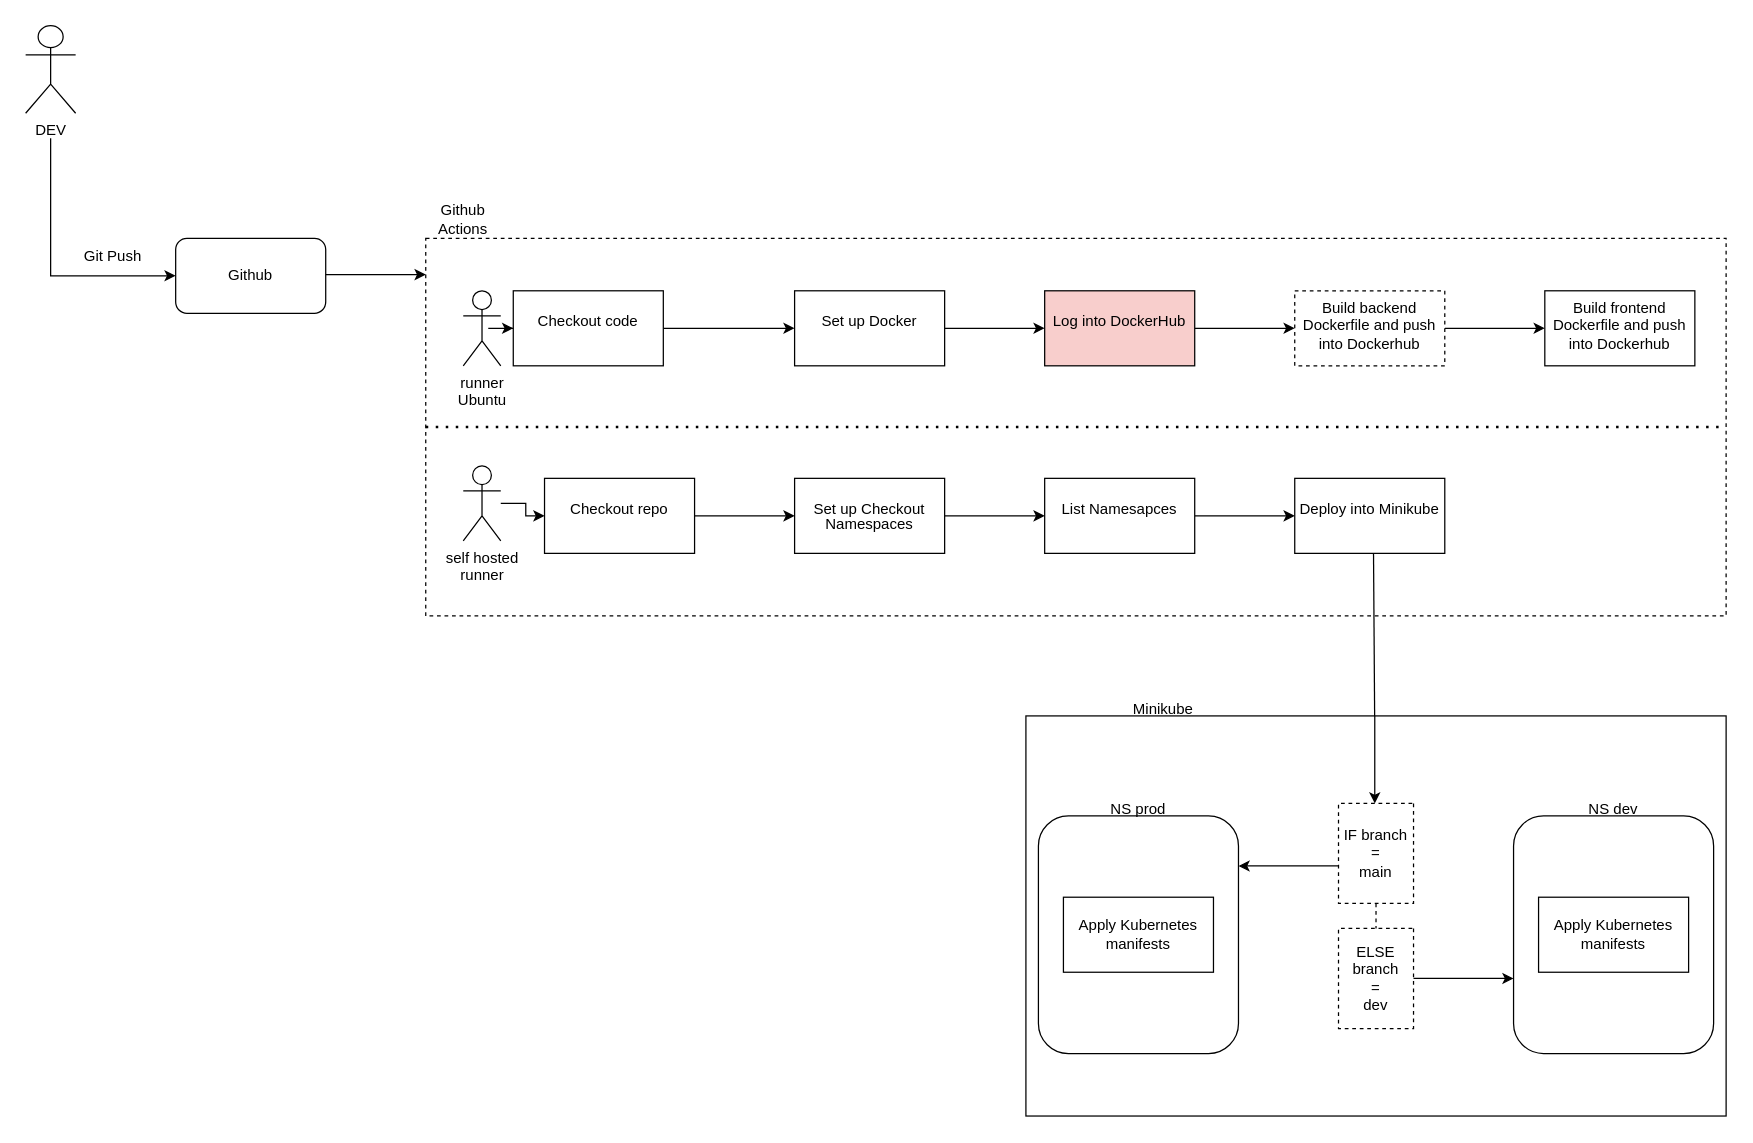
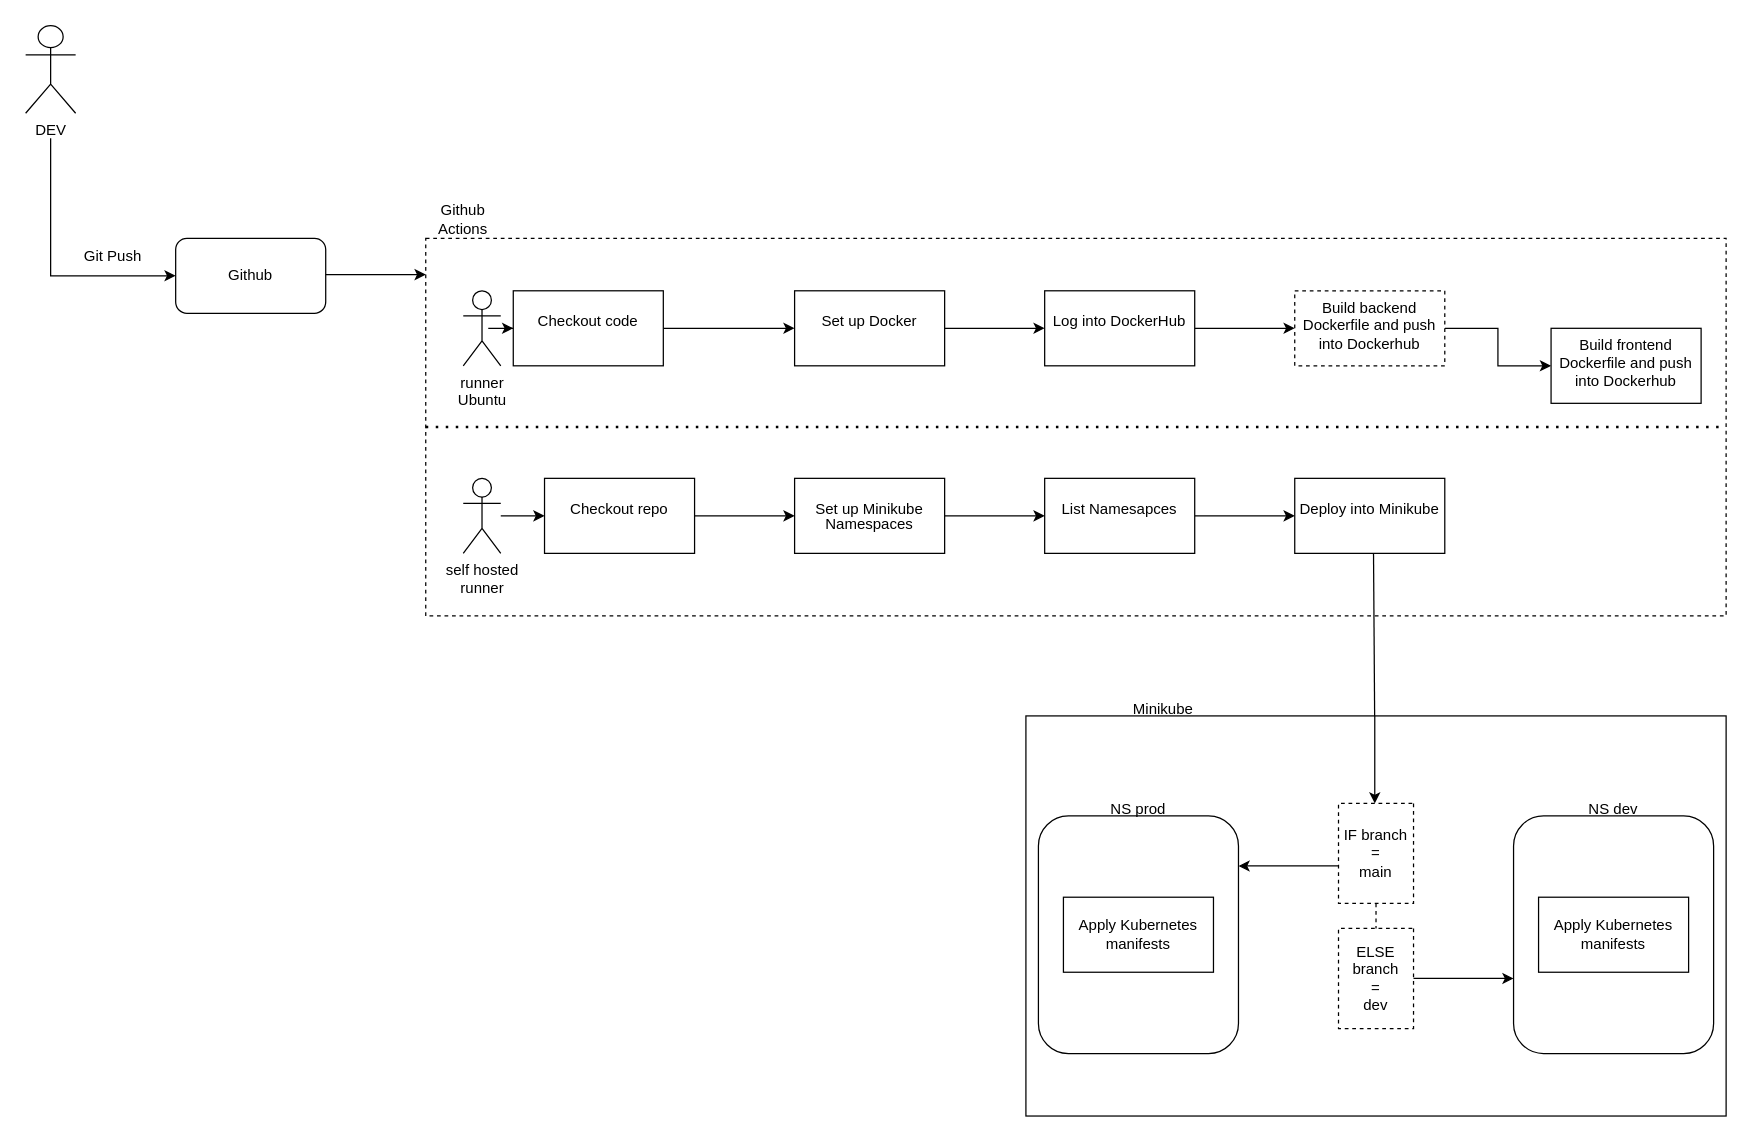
- <mxCell id="17" value="&lt;p style=&quot;line-height: 100%;&quot;&gt;Log into DockerHub&lt;/p&gt;" style="whiteSpace=wrap;html=1;verticalAlign=top;fillColor=#f8cecc;" vertex="1" parent="1"><mxGeometry x="835" y="232" width="120" height="60" as="geometry" /></mxCell>
+ <mxCell id="17" value="&lt;p style=&quot;line-height: 100%;&quot;&gt;Log into DockerHub&lt;/p&gt;" style="whiteSpace=wrap;html=1;verticalAlign=top;" vertex="1" parent="1"><mxGeometry x="835" y="232" width="120" height="60" as="geometry" /></mxCell>
- <mxCell id="20" value="Build frontend Dockerfile and push into Dockerhub" style="whiteSpace=wrap;html=1;verticalAlign=top;" vertex="1" parent="1"><mxGeometry x="1235" y="232" width="120" height="60" as="geometry" /></mxCell>
+ <mxCell id="20" value="Build frontend Dockerfile and push into Dockerhub" style="whiteSpace=wrap;html=1;verticalAlign=top;" vertex="1" parent="1"><mxGeometry x="1240" y="262" width="120" height="60" as="geometry" /></mxCell>
- <mxCell id="22" value="&lt;div&gt;self hosted&lt;/div&gt;&lt;div&gt;runner&lt;br&gt;&lt;/div&gt;" style="shape=umlActor;verticalLabelPosition=bottom;verticalAlign=top;html=1;outlineConnect=0;" vertex="1" parent="1"><mxGeometry x="370" y="372" width="30" height="60" as="geometry" /></mxCell>
+ <mxCell id="22" value="&lt;div&gt;self hosted&lt;/div&gt;&lt;div&gt;runner&lt;br&gt;&lt;/div&gt;" style="shape=umlActor;verticalLabelPosition=bottom;verticalAlign=top;html=1;outlineConnect=0;" vertex="1" parent="1"><mxGeometry x="370" y="382" width="30" height="60" as="geometry" /></mxCell>
- <mxCell id="26" value="&lt;p style=&quot;line-height: 100%;&quot;&gt;Set up Checkout Namespaces&lt;br&gt;&lt;/p&gt;" style="whiteSpace=wrap;html=1;verticalAlign=top;" vertex="1" parent="1"><mxGeometry x="635" y="382" width="120" height="60" as="geometry" /></mxCell>
+ <mxCell id="26" value="&lt;p style=&quot;line-height: 100%;&quot;&gt;Set up Minikube Namespaces&lt;br&gt;&lt;/p&gt;" style="whiteSpace=wrap;html=1;verticalAlign=top;" vertex="1" parent="1"><mxGeometry x="635" y="382" width="120" height="60" as="geometry" /></mxCell>
